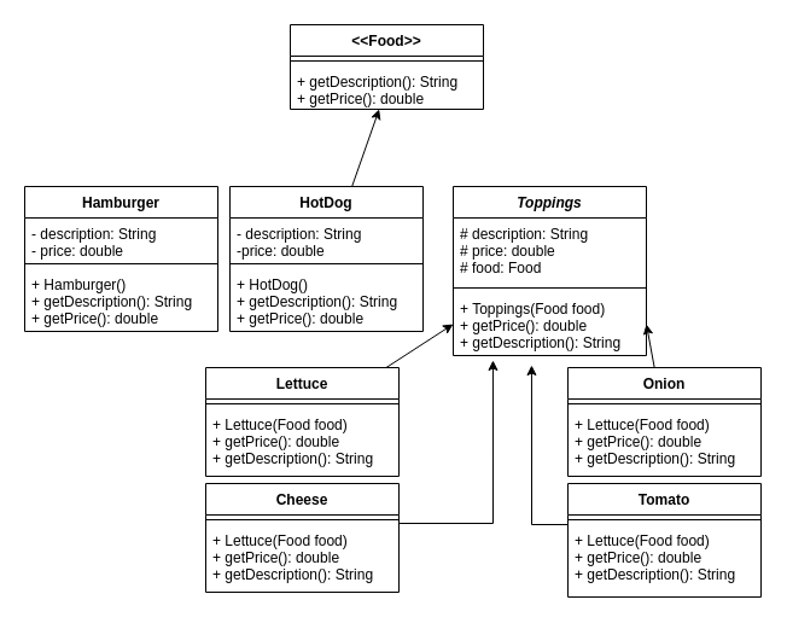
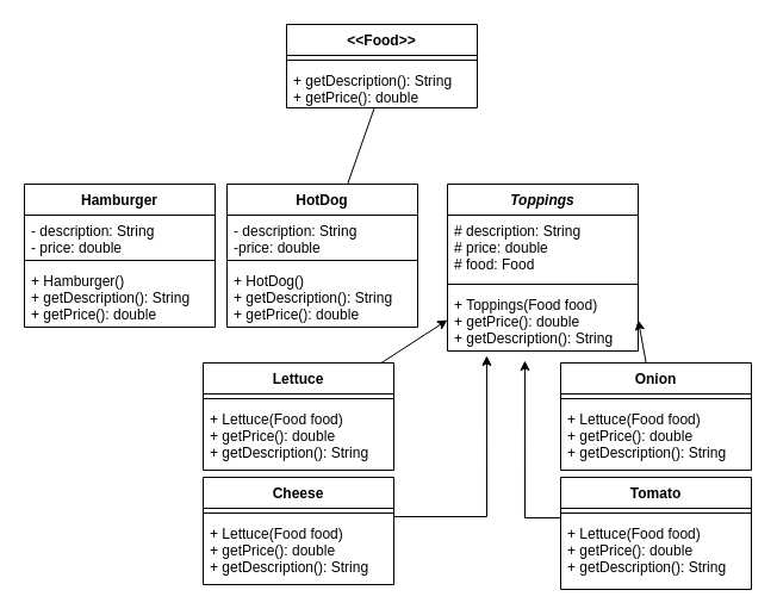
- <mxCell id="5" style="edgeStyle=none;rounded=0;orthogonalLoop=1;jettySize=auto;html=1;" edge="1" parent="1" source="6" target="4"><mxGeometry relative="1" as="geometry" /></mxCell>
+ <mxCell id="5" style="edgeStyle=none;rounded=0;orthogonalLoop=1;jettySize=auto;html=1;endArrow=none;" edge="1" parent="1" source="6" target="4"><mxGeometry relative="1" as="geometry" /></mxCell>
